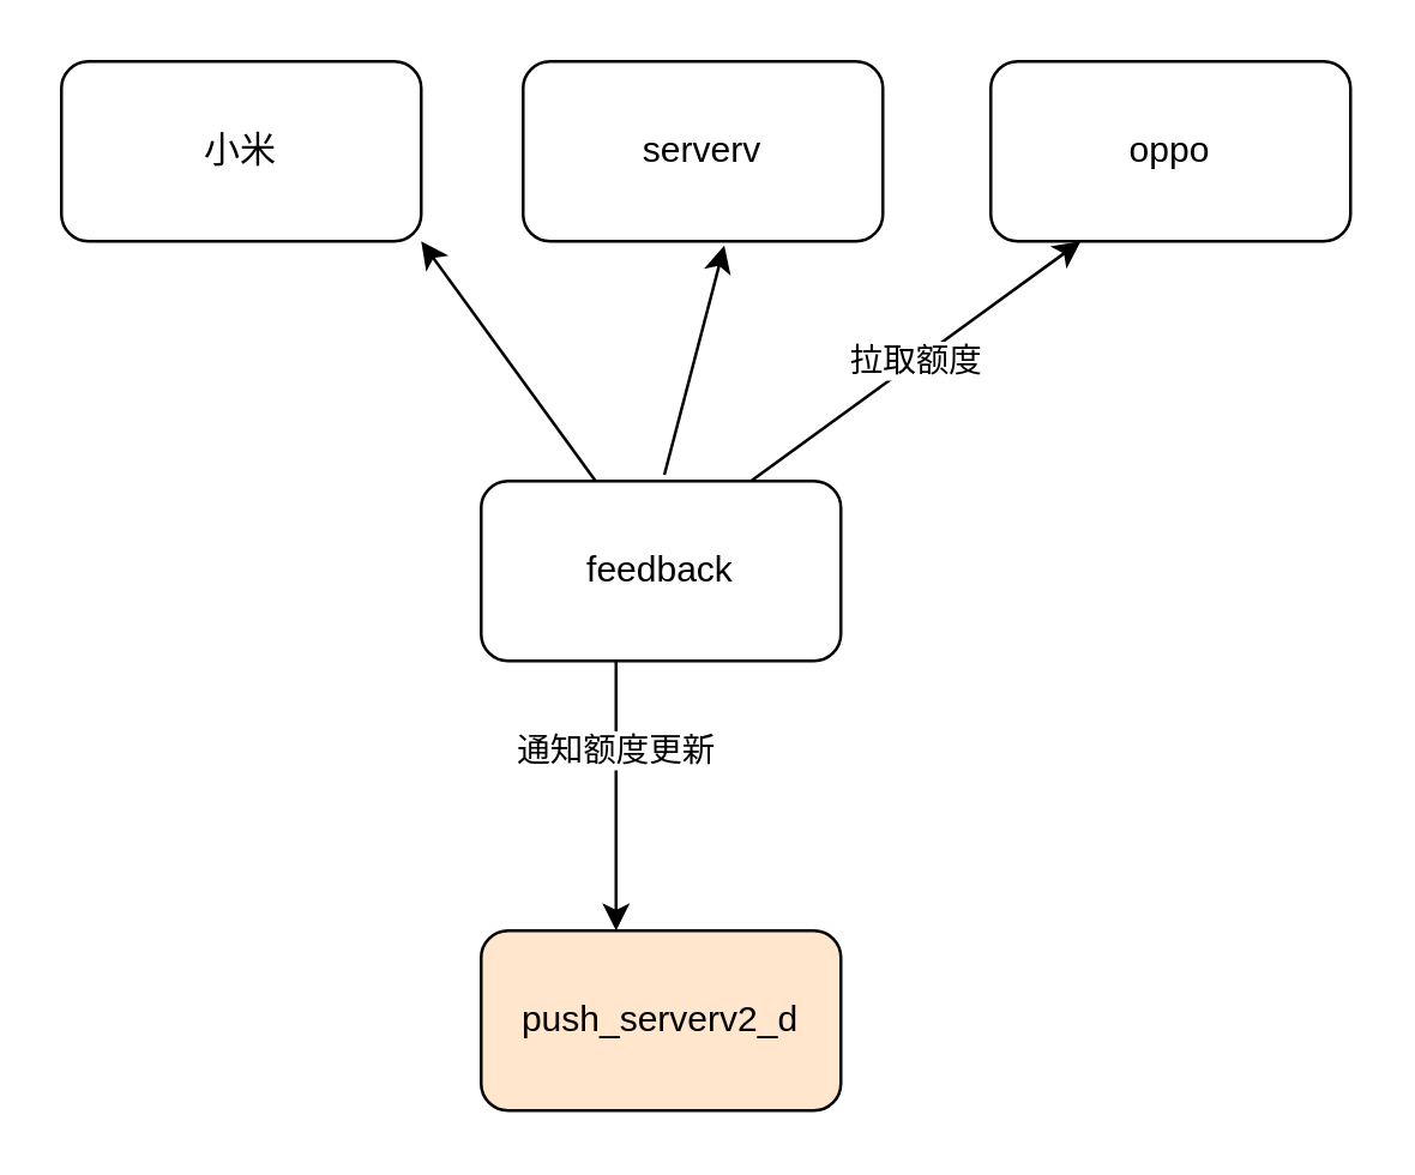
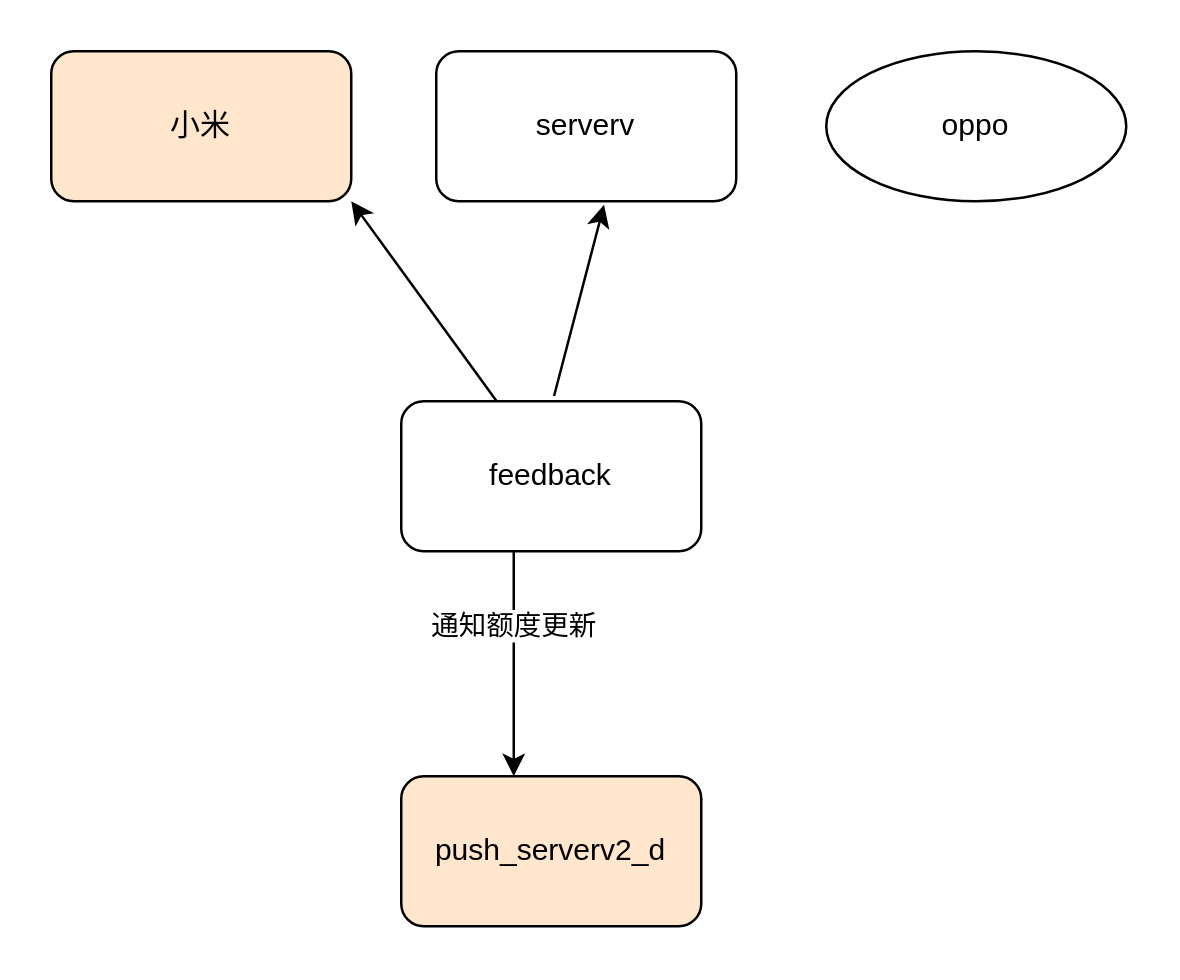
- <mxCell id="3" value="小米" style="rounded=1;whiteSpace=wrap;html=1;" vertex="1" parent="1"><mxGeometry x="20" y="20" width="120" height="60" as="geometry" /></mxCell>
+ <mxCell id="3" value="小米" style="rounded=1;whiteSpace=wrap;html=1;fillColor=#ffe6cc;" vertex="1" parent="1"><mxGeometry x="20" y="20" width="120" height="60" as="geometry" /></mxCell>
- <mxCell id="5" value="oppo" style="rounded=1;whiteSpace=wrap;html=1;" vertex="1" parent="1"><mxGeometry x="330" y="20" width="120" height="60" as="geometry" /></mxCell>
+ <mxCell id="5" value="oppo" style="ellipse;whiteSpace=wrap;html=1;" vertex="1" parent="1"><mxGeometry x="330" y="20" width="120" height="60" as="geometry" /></mxCell>
- <mxCell id="8" value="拉取额度" style="endArrow=classic;html=1;rounded=0;entryX=0.25;entryY=1;entryDx=0;entryDy=0;exitX=0.75;exitY=0;exitDx=0;exitDy=0;" edge="1" parent="1" source="2" target="5"><mxGeometry width="50" height="50" relative="1" as="geometry"><mxPoint x="212.12" y="167.9" as="sourcePoint" /><mxPoint x="232.12" y="91.44" as="targetPoint" /><Array as="points" /></mxGeometry></mxCell>
